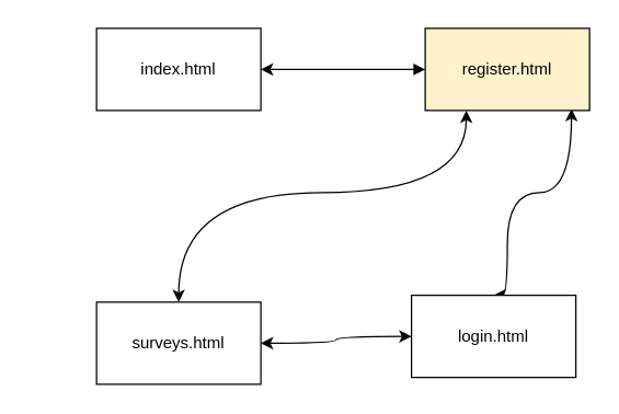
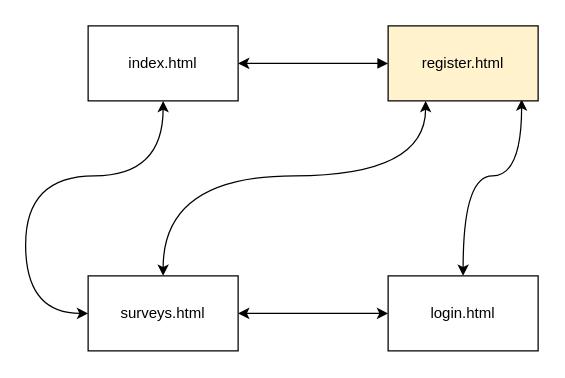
+ <mxCell id="9" style="edgeStyle=orthogonalEdgeStyle;rounded=0;orthogonalLoop=1;jettySize=auto;html=1;entryX=0.5;entryY=1;entryDx=0;entryDy=0;curved=1;startArrow=classic;startFill=1;" edge="1" parent="1" source="10" target="2"><mxGeometry relative="1" as="geometry"><Array as="points"><mxPoint x="20" y="250" /><mxPoint x="20" y="140" /><mxPoint x="130" y="140" /></Array></mxGeometry></mxCell>
- <mxCell id="7" value="login.html" style="rounded=0;whiteSpace=wrap;html=1;" vertex="1" parent="1"><mxGeometry x="300" y="215" width="120" height="60" as="geometry" /></mxCell>
+ <mxCell id="7" value="login.html" style="rounded=0;whiteSpace=wrap;html=1;" vertex="1" parent="1"><mxGeometry x="310" y="220" width="120" height="60" as="geometry" /></mxCell>
